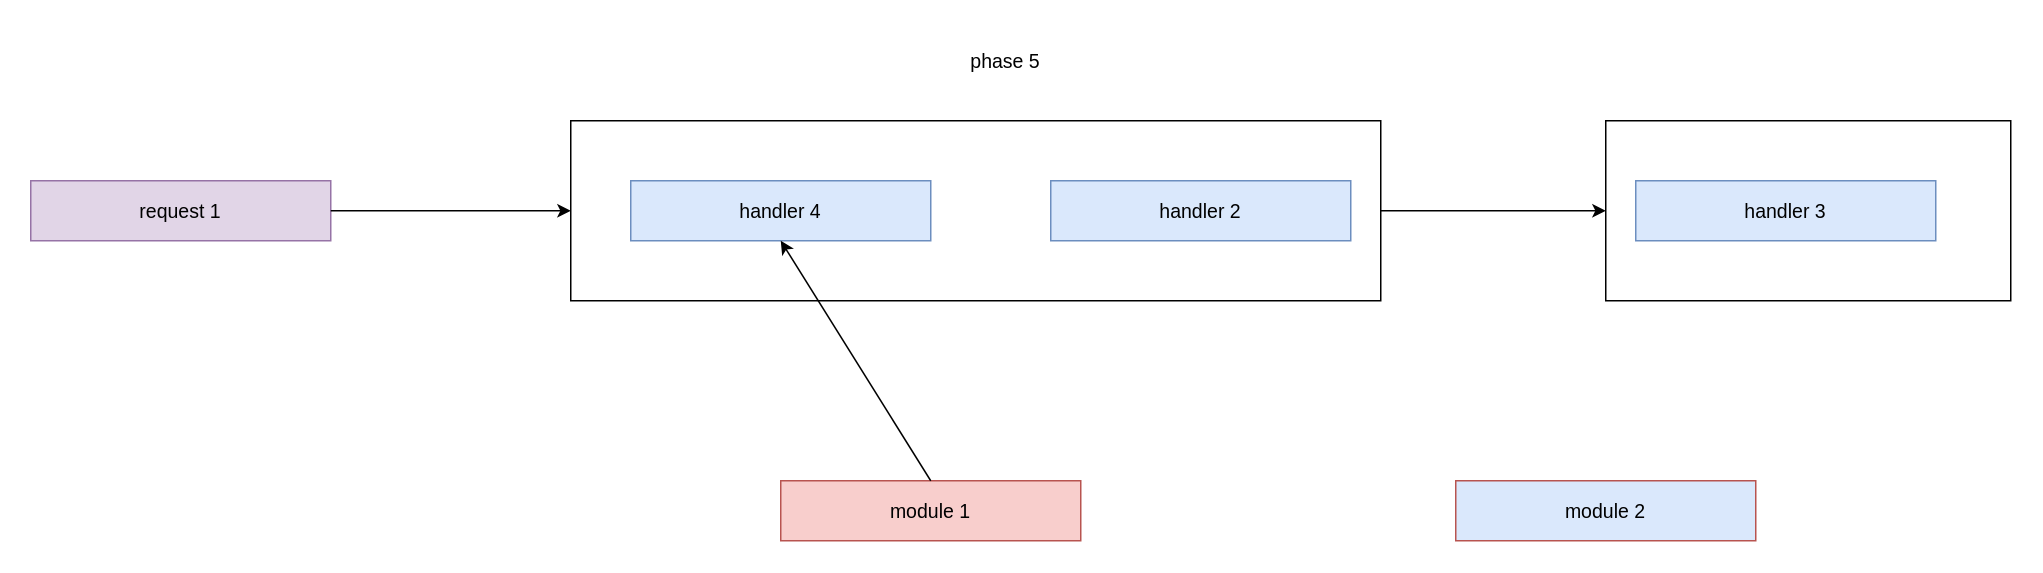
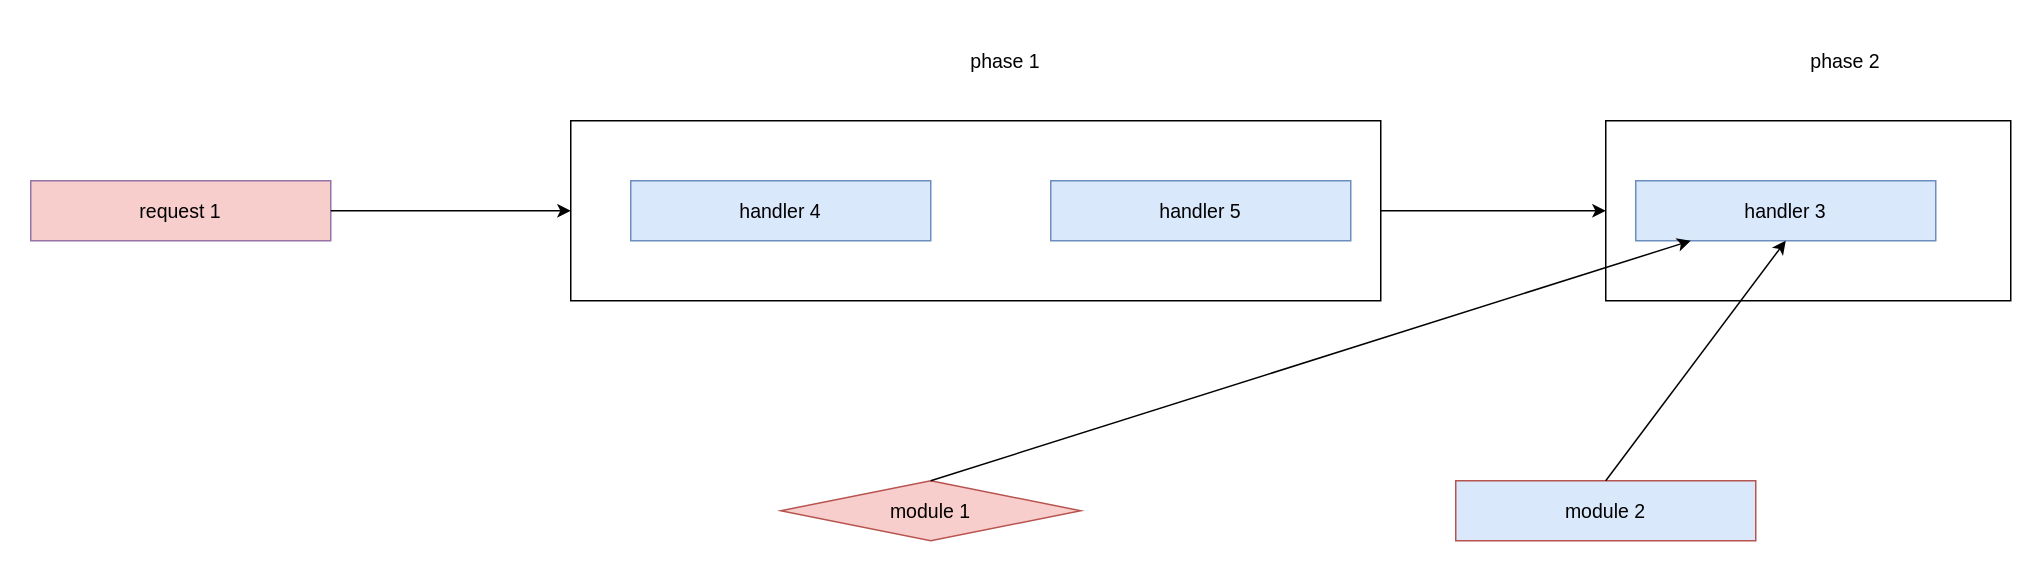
- <mxCell id="11" value="phase 5" style="text;html=1;strokeColor=none;fillColor=none;align=center;verticalAlign=middle;whiteSpace=wrap;rounded=0;fontSize=13;fontColor=#000000;" vertex="1" parent="1"><mxGeometry x="600" y="20" width="140" height="40" as="geometry" /></mxCell>
+ <mxCell id="11" value="phase 1" style="text;html=1;strokeColor=none;fillColor=none;align=center;verticalAlign=middle;whiteSpace=wrap;rounded=0;fontSize=13;fontColor=#000000;" vertex="1" parent="1"><mxGeometry x="600" y="20" width="140" height="40" as="geometry" /></mxCell>
+ <mxCell id="12" value="phase 2" style="text;html=1;strokeColor=none;fillColor=none;align=center;verticalAlign=middle;whiteSpace=wrap;rounded=0;fontSize=13;fontColor=#000000;" vertex="1" parent="1"><mxGeometry x="1160" y="20" width="140" height="40" as="geometry" /></mxCell>
- <mxCell id="13" value="&lt;font style=&quot;font-size: 13px&quot;&gt;request 1&lt;/font&gt;" style="rounded=0;whiteSpace=wrap;html=1;fillColor=#e1d5e7;strokeColor=#9673a6;fontSize=13;align=center;" vertex="1" parent="1"><mxGeometry x="20" y="120" width="200" height="40" as="geometry" /></mxCell>
+ <mxCell id="13" value="&lt;font style=&quot;font-size: 13px&quot;&gt;request 1&lt;/font&gt;" style="rounded=0;whiteSpace=wrap;html=1;fillColor=#f8cecc;strokeColor=#9673a6;fontSize=13;align=center;" vertex="1" parent="1"><mxGeometry x="20" y="120" width="200" height="40" as="geometry" /></mxCell>
- <mxCell id="5" value="&lt;font style=&quot;font-size: 13px&quot;&gt;handler 2&lt;/font&gt;" style="rounded=0;whiteSpace=wrap;html=1;fillColor=#dae8fc;strokeColor=#6c8ebf;fontSize=13;align=center;" vertex="1" parent="1"><mxGeometry x="700" y="120" width="200" height="40" as="geometry" /></mxCell>
+ <mxCell id="5" value="&lt;font style=&quot;font-size: 13px&quot;&gt;handler 5&lt;/font&gt;" style="rounded=0;whiteSpace=wrap;html=1;fillColor=#dae8fc;strokeColor=#6c8ebf;fontSize=13;align=center;" vertex="1" parent="1"><mxGeometry x="700" y="120" width="200" height="40" as="geometry" /></mxCell>
- <mxCell id="9" value="" style="endArrow=classic;html=1;entryX=0.5;entryY=1;entryDx=0;entryDy=0;exitX=0.5;exitY=0;exitDx=0;exitDy=0;" edge="1" parent="1" source="7" target="4"><mxGeometry width="50" height="50" relative="1" as="geometry"><mxPoint x="600" y="280" as="sourcePoint" /><mxPoint x="650" y="230" as="targetPoint" /></mxGeometry></mxCell>
+ <mxCell id="9" value="" style="endArrow=classic;html=1;exitX=0.5;exitY=0;exitDx=0;exitDy=0;" edge="1" parent="1" source="7" target="6"><mxGeometry width="50" height="50" relative="1" as="geometry"><mxPoint x="600" y="280" as="sourcePoint" /><mxPoint x="650" y="230" as="targetPoint" /></mxGeometry></mxCell>
+ <mxCell id="10" value="" style="endArrow=classic;html=1;exitX=0.5;exitY=0;exitDx=0;exitDy=0;entryX=0.5;entryY=1;entryDx=0;entryDy=0;" edge="1" parent="1" source="8" target="6"><mxGeometry width="50" height="50" relative="1" as="geometry"><mxPoint x="960" y="280" as="sourcePoint" /><mxPoint x="1010" y="230" as="targetPoint" /></mxGeometry></mxCell>
- <mxCell id="7" value="&lt;font style=&quot;font-size: 13px&quot;&gt;module 1&lt;/font&gt;" style="rounded=0;whiteSpace=wrap;html=1;fillColor=#f8cecc;strokeColor=#b85450;fontSize=13;align=center;" vertex="1" parent="1"><mxGeometry x="520" y="320" width="200" height="40" as="geometry" /></mxCell>
+ <mxCell id="7" value="&lt;font style=&quot;font-size: 13px&quot;&gt;module 1&lt;/font&gt;" style="rhombus;whiteSpace=wrap;html=1;fillColor=#f8cecc;strokeColor=#b85450;fontSize=13;align=center;" vertex="1" parent="1"><mxGeometry x="520" y="320" width="200" height="40" as="geometry" /></mxCell>
